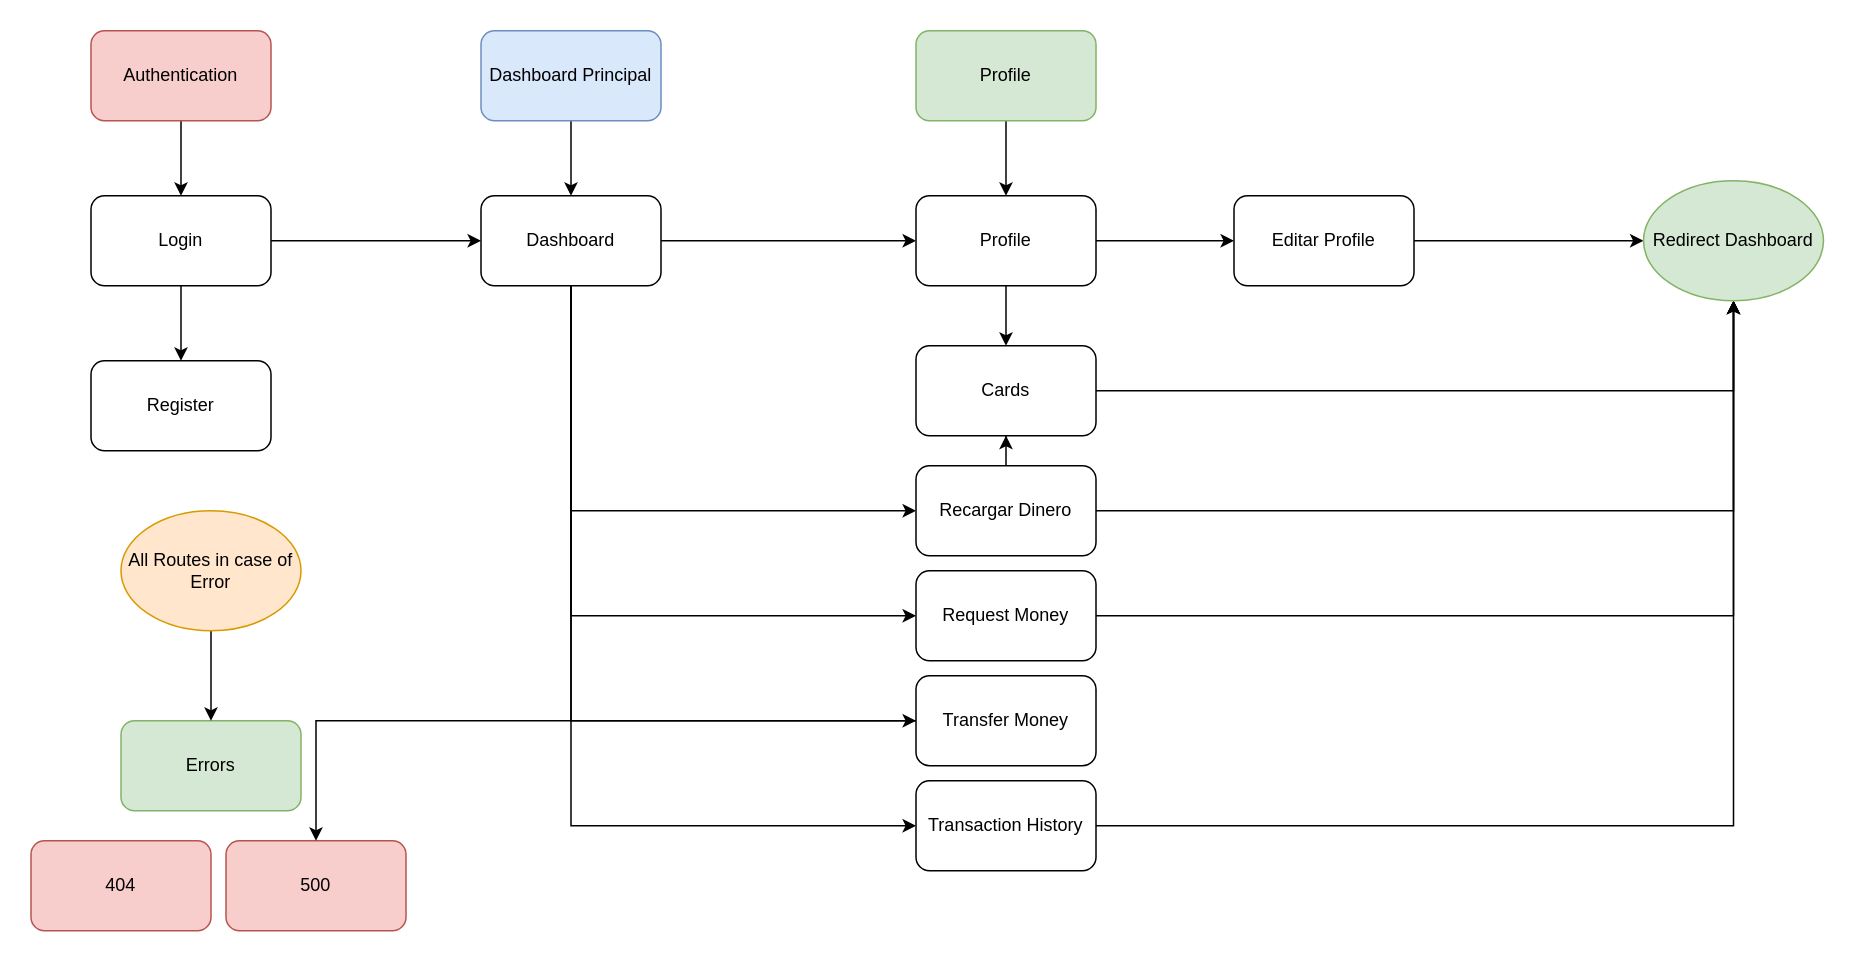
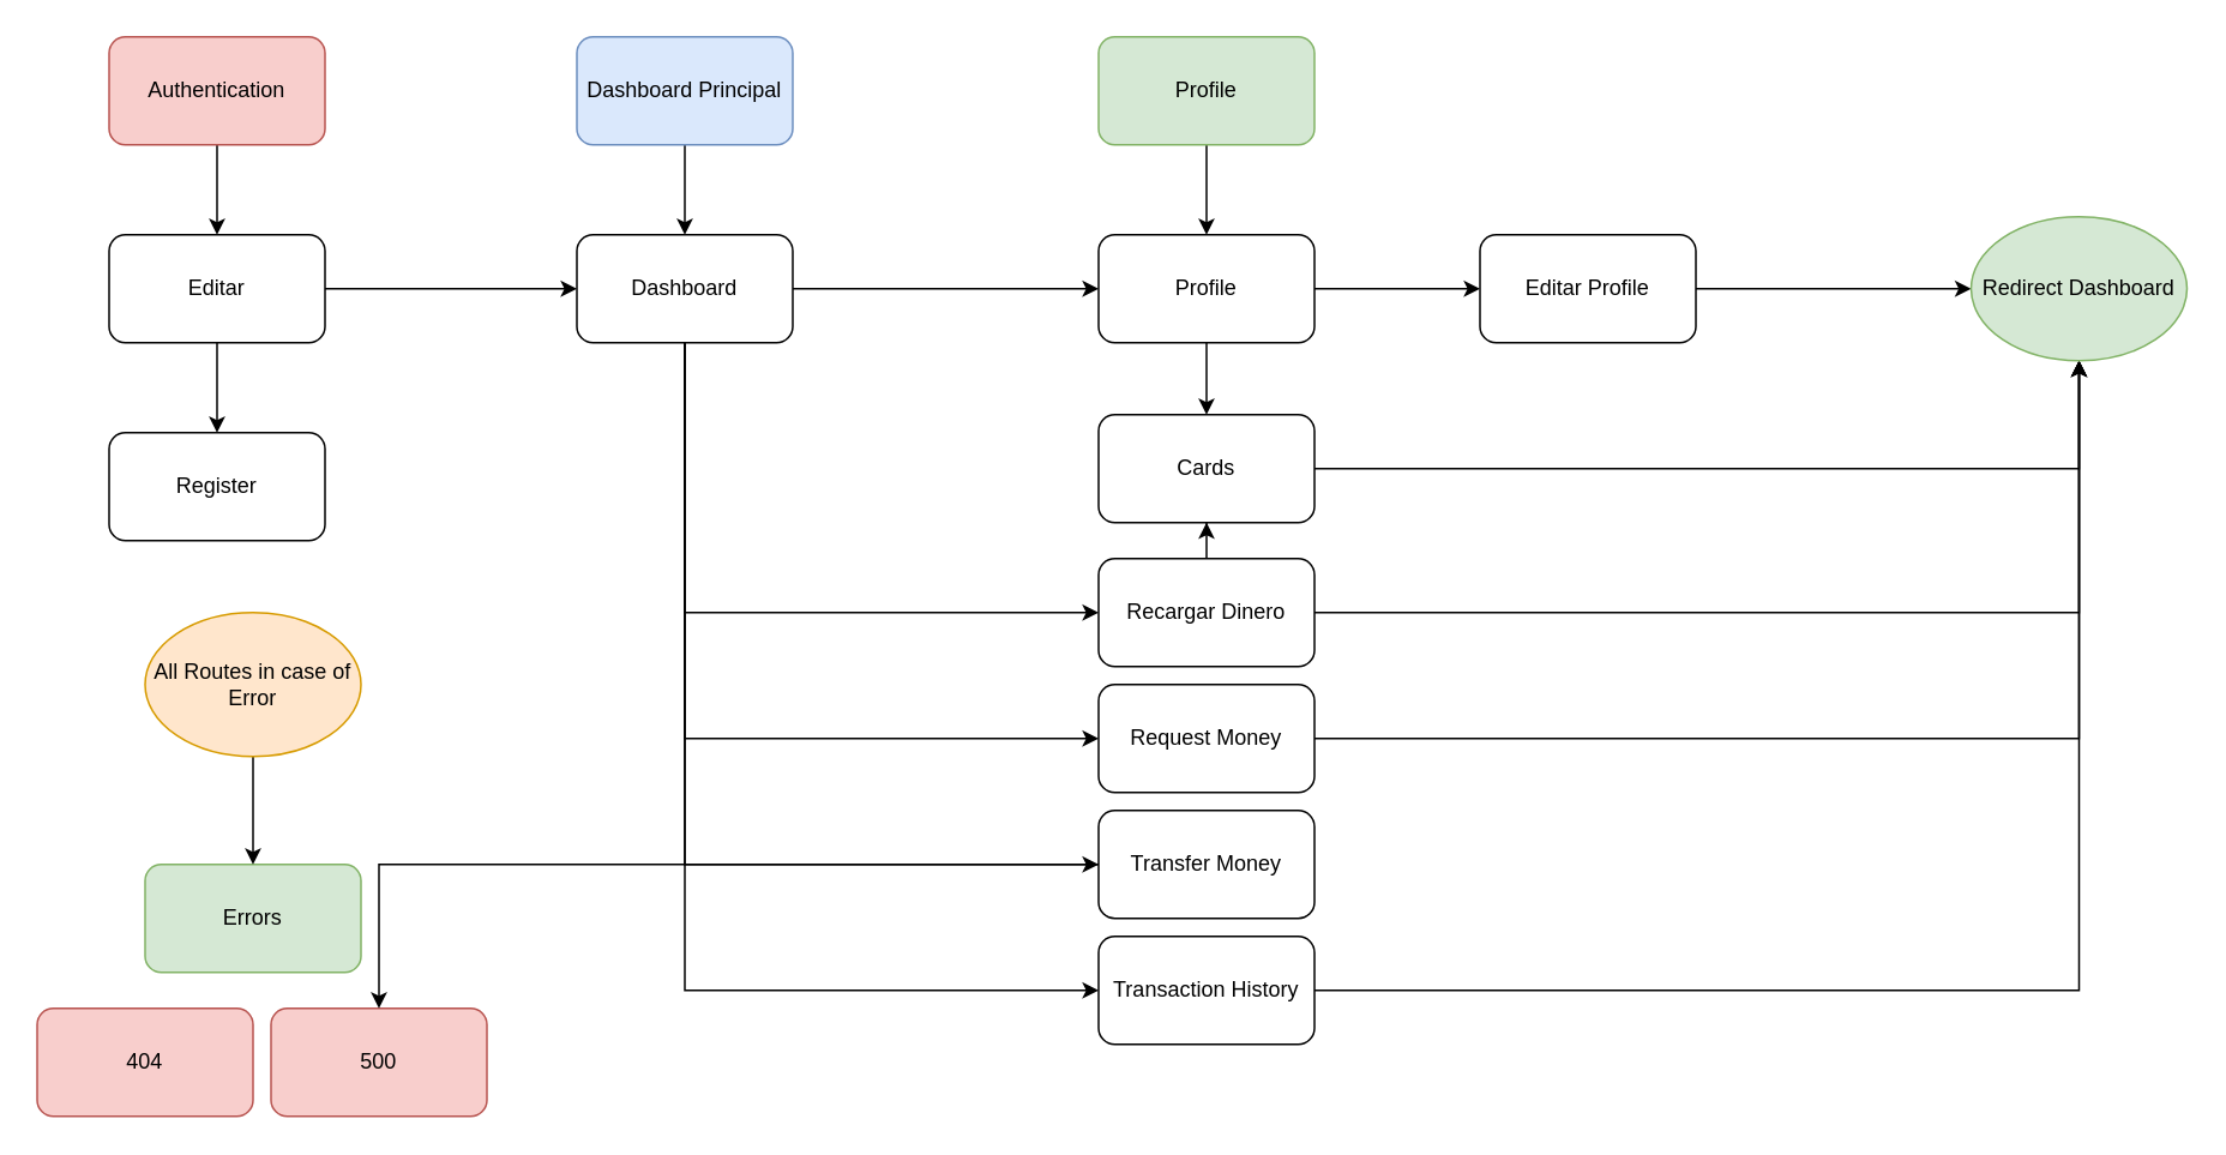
- <mxCell id="30" value="Login" style="rounded=1;whiteSpace=wrap;html=1;gradientColor=default;fillColor=none;" parent="1" vertex="1"><mxGeometry x="60" y="130" width="120" height="60" as="geometry" /></mxCell>
+ <mxCell id="30" value="Editar" style="rounded=1;whiteSpace=wrap;html=1;gradientColor=default;fillColor=none;" parent="1" vertex="1"><mxGeometry x="60" y="130" width="120" height="60" as="geometry" /></mxCell>
